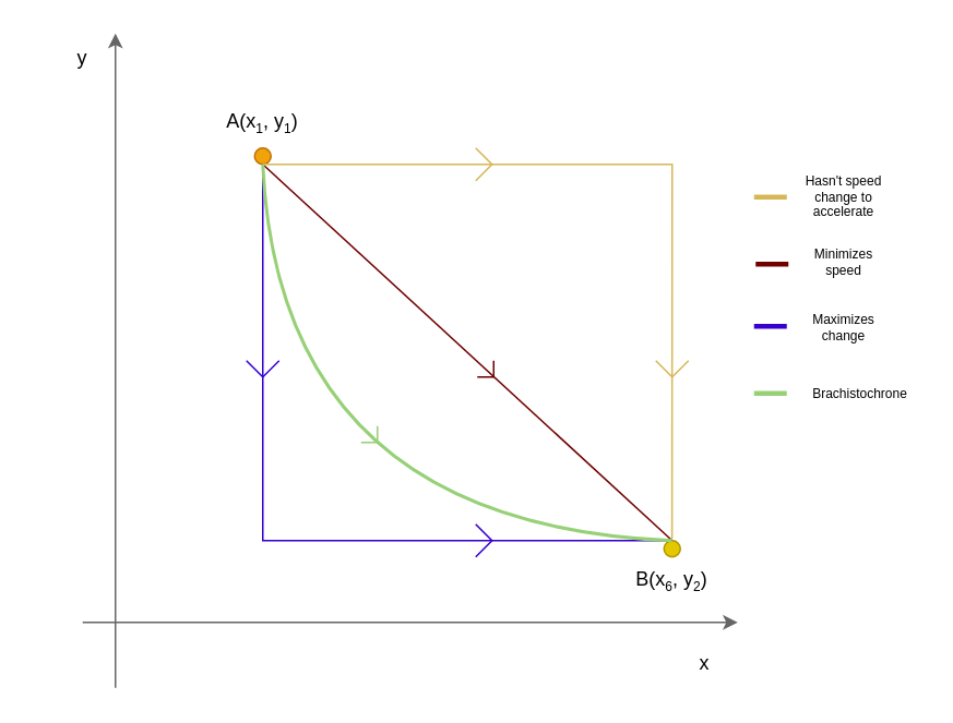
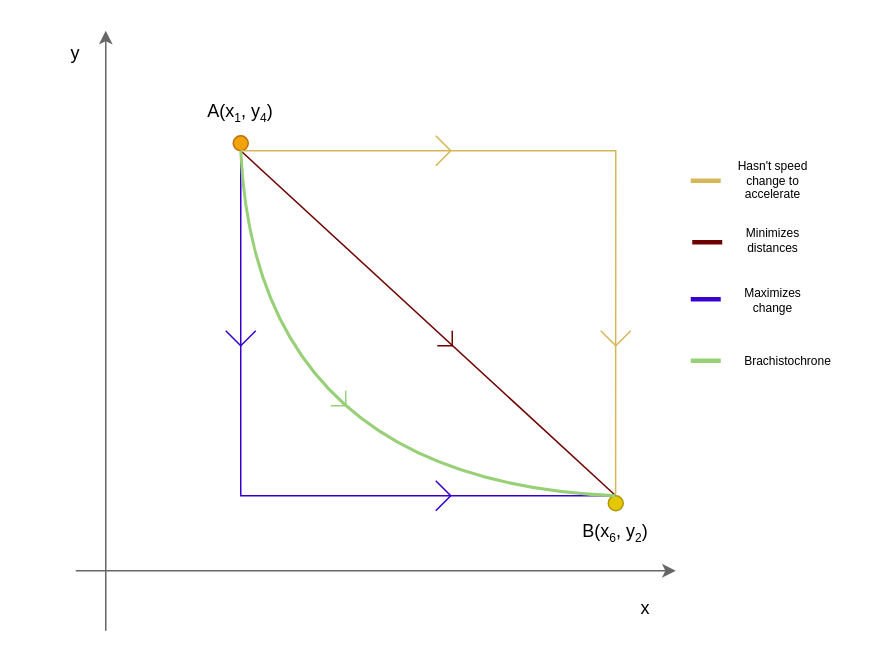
- <mxCell id="6" value="A(x&lt;font size=&quot;1&quot;&gt;&lt;sub style=&quot;font-size: 8px;&quot;&gt;1&lt;/sub&gt;&lt;/font&gt;, y&lt;font size=&quot;1&quot;&gt;&lt;sub style=&quot;font-size: 8px;&quot;&gt;1&lt;/sub&gt;&lt;/font&gt;)" style="text;html=1;strokeColor=none;fillColor=none;align=center;verticalAlign=middle;whiteSpace=wrap;rounded=0;" vertex="1" parent="1"><mxGeometry x="130" y="60" width="60" height="30" as="geometry" /></mxCell>
+ <mxCell id="6" value="A(x&lt;font size=&quot;1&quot;&gt;&lt;sub style=&quot;font-size: 8px;&quot;&gt;1&lt;/sub&gt;&lt;/font&gt;, y&lt;font size=&quot;1&quot;&gt;&lt;sub style=&quot;font-size: 8px;&quot;&gt;4&lt;/sub&gt;&lt;/font&gt;)" style="text;html=1;strokeColor=none;fillColor=none;align=center;verticalAlign=middle;whiteSpace=wrap;rounded=0;" vertex="1" parent="1"><mxGeometry x="130" y="60" width="60" height="30" as="geometry" /></mxCell>
- <mxCell id="20" value="Minimizes speed" style="text;html=1;strokeColor=none;fillColor=none;align=center;verticalAlign=middle;whiteSpace=wrap;rounded=0;fontSize=8;fontColor=#000000;" vertex="1" parent="1"><mxGeometry x="490" y="140" width="50" height="40" as="geometry" /></mxCell>
+ <mxCell id="20" value="Minimizes distances" style="text;html=1;strokeColor=none;fillColor=none;align=center;verticalAlign=middle;whiteSpace=wrap;rounded=0;fontSize=8;fontColor=#000000;" vertex="1" parent="1"><mxGeometry x="490" y="140" width="50" height="40" as="geometry" /></mxCell>
